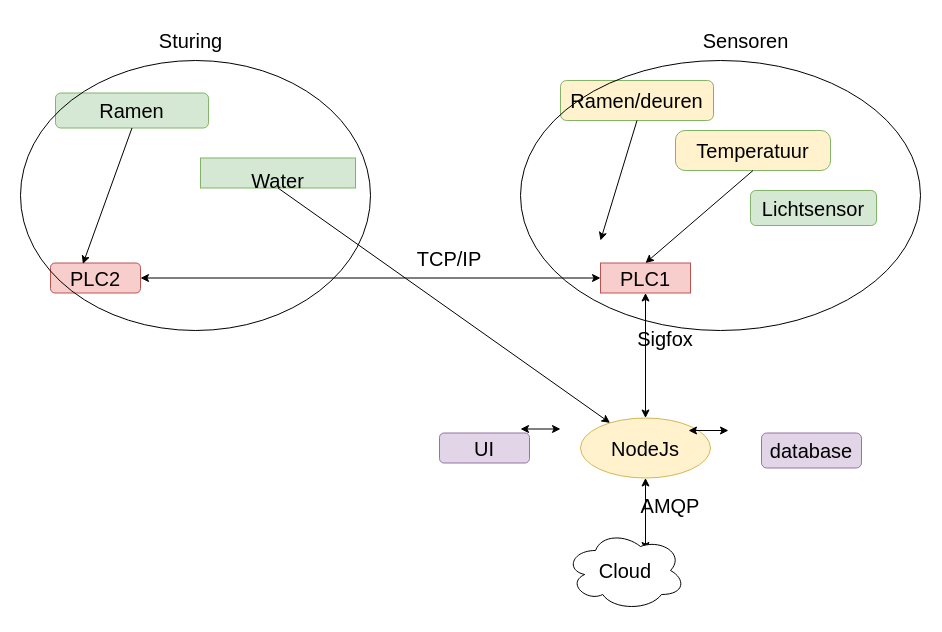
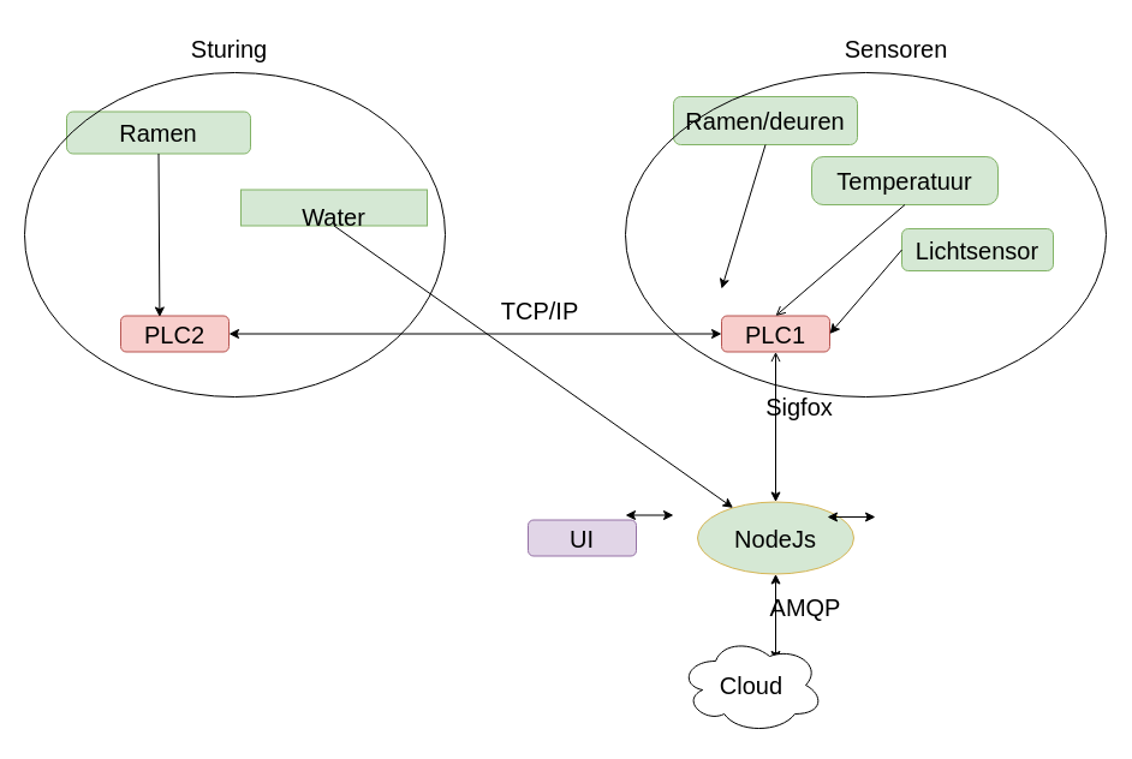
- <mxCell id="3" value="&lt;font style=&quot;font-size: 20px&quot;&gt;Ramen/deuren&lt;/font&gt;" style="rounded=1;whiteSpace=wrap;html=1;fillColor=#fff2cc;strokeColor=#82b366;" vertex="1" parent="1"><mxGeometry x="560" y="80" width="153" height="40" as="geometry" /></mxCell>
+ <mxCell id="3" value="&lt;font style=&quot;font-size: 20px&quot;&gt;Ramen/deuren&lt;/font&gt;" style="rounded=1;whiteSpace=wrap;html=1;fillColor=#d5e8d4;strokeColor=#82b366;" vertex="1" parent="1"><mxGeometry x="560" y="80" width="153" height="40" as="geometry" /></mxCell>
- <mxCell id="4" value="&lt;font style=&quot;font-size: 20px&quot;&gt;Temperatuur&lt;/font&gt;" style="rounded=1;whiteSpace=wrap;html=1;arcSize=24;fillColor=#fff2cc;strokeColor=#82b366;" vertex="1" parent="1"><mxGeometry x="675" y="130" width="155" height="40" as="geometry" /></mxCell>
+ <mxCell id="4" value="&lt;font style=&quot;font-size: 20px&quot;&gt;Temperatuur&lt;/font&gt;" style="rounded=1;whiteSpace=wrap;html=1;arcSize=24;fillColor=#d5e8d4;strokeColor=#82b366;" vertex="1" parent="1"><mxGeometry x="675" y="130" width="155" height="40" as="geometry" /></mxCell>
+ <mxCell id="14" value="" style="endArrow=classic;html=1;exitX=0;exitY=0.5;exitDx=0;exitDy=0;entryX=1;entryY=0.5;entryDx=0;entryDy=0;" edge="1" parent="1" source="5" target="2"><mxGeometry width="50" height="50" relative="1" as="geometry"><mxPoint x="872.5" y="270" as="sourcePoint" /><mxPoint x="730" y="340" as="targetPoint" /></mxGeometry></mxCell>
- <mxCell id="13" value="" style="endArrow=classic;html=1;exitX=0.5;exitY=1;exitDx=0;exitDy=0;entryX=0.5;entryY=0;entryDx=0;entryDy=0;" edge="1" parent="1" source="4" target="2"><mxGeometry width="50" height="50" relative="1" as="geometry"><mxPoint x="670" y="150" as="sourcePoint" /><mxPoint x="633.5" y="250" as="targetPoint" /></mxGeometry></mxCell>
+ <mxCell id="13" value="" style="endArrow=open;html=1;exitX=0.5;exitY=1;exitDx=0;exitDy=0;entryX=0.5;entryY=0;entryDx=0;entryDy=0;" edge="1" parent="1" source="4" target="2"><mxGeometry width="50" height="50" relative="1" as="geometry"><mxPoint x="670" y="150" as="sourcePoint" /><mxPoint x="633.5" y="250" as="targetPoint" /></mxGeometry></mxCell>
- <mxCell id="19" value="&lt;font style=&quot;font-size: 20px&quot;&gt;PLC2&lt;/font&gt;" style="rounded=1;whiteSpace=wrap;html=1;fillColor=#f8cecc;strokeColor=#b85450;" vertex="1" parent="1"><mxGeometry x="50" y="262.5" width="90" height="30" as="geometry" /></mxCell>
+ <mxCell id="19" value="&lt;font style=&quot;font-size: 20px&quot;&gt;PLC2&lt;/font&gt;" style="rounded=1;whiteSpace=wrap;html=1;fillColor=#f8cecc;strokeColor=#b85450;" vertex="1" parent="1"><mxGeometry x="100" y="262.5" width="90" height="30" as="geometry" /></mxCell>
- <mxCell id="2" value="&lt;font style=&quot;font-size: 20px&quot;&gt;PLC1&lt;/font&gt;" style="whiteSpace=wrap;html=1;fillColor=#f8cecc;strokeColor=#b85450;rounded=0;" vertex="1" parent="1"><mxGeometry x="600" y="262.5" width="90" height="30" as="geometry" /></mxCell>
+ <mxCell id="2" value="&lt;font style=&quot;font-size: 20px&quot;&gt;PLC1&lt;/font&gt;" style="rounded=1;whiteSpace=wrap;html=1;fillColor=#f8cecc;strokeColor=#b85450;" vertex="1" parent="1"><mxGeometry x="600" y="262.5" width="90" height="30" as="geometry" /></mxCell>
- <mxCell id="7" value="" style="endArrow=classic;startArrow=classic;html=1;exitX=0.5;exitY=0;exitDx=0;exitDy=0;entryX=0.5;entryY=1;entryDx=0;entryDy=0;" edge="1" parent="1" source="6" target="2"><mxGeometry width="50" height="50" relative="1" as="geometry"><mxPoint x="560" y="530" as="sourcePoint" /><mxPoint x="650" y="320" as="targetPoint" /></mxGeometry></mxCell>
+ <mxCell id="7" value="" style="endArrow=open;startArrow=classic;html=1;exitX=0.5;exitY=0;exitDx=0;exitDy=0;entryX=0.5;entryY=1;entryDx=0;entryDy=0;" edge="1" parent="1" source="6" target="2"><mxGeometry width="50" height="50" relative="1" as="geometry"><mxPoint x="560" y="530" as="sourcePoint" /><mxPoint x="650" y="320" as="targetPoint" /></mxGeometry></mxCell>
- <mxCell id="6" value="&lt;font style=&quot;font-size: 20px&quot;&gt;NodeJs&lt;/font&gt;" style="ellipse;whiteSpace=wrap;html=1;fillColor=#fff2cc;strokeColor=#d6b656;" vertex="1" parent="1"><mxGeometry x="580" y="417.5" width="130" height="60" as="geometry" /></mxCell>
+ <mxCell id="6" value="&lt;font style=&quot;font-size: 20px&quot;&gt;NodeJs&lt;/font&gt;" style="ellipse;whiteSpace=wrap;html=1;fillColor=#d5e8d4;strokeColor=#d6b656;" vertex="1" parent="1"><mxGeometry x="580" y="417.5" width="130" height="60" as="geometry" /></mxCell>
- <mxCell id="10" value="&lt;font style=&quot;font-size: 20px&quot;&gt;database&lt;/font&gt;" style="rounded=1;whiteSpace=wrap;html=1;fillColor=#e1d5e7;strokeColor=#9673a6;" vertex="1" parent="1"><mxGeometry x="761" y="432.5" width="100" height="35" as="geometry" /></mxCell>
